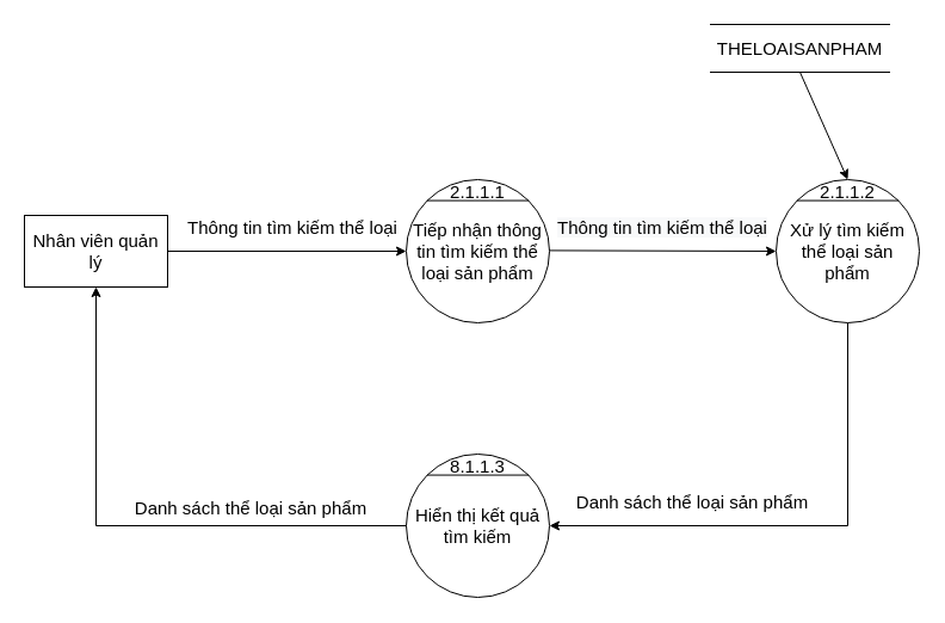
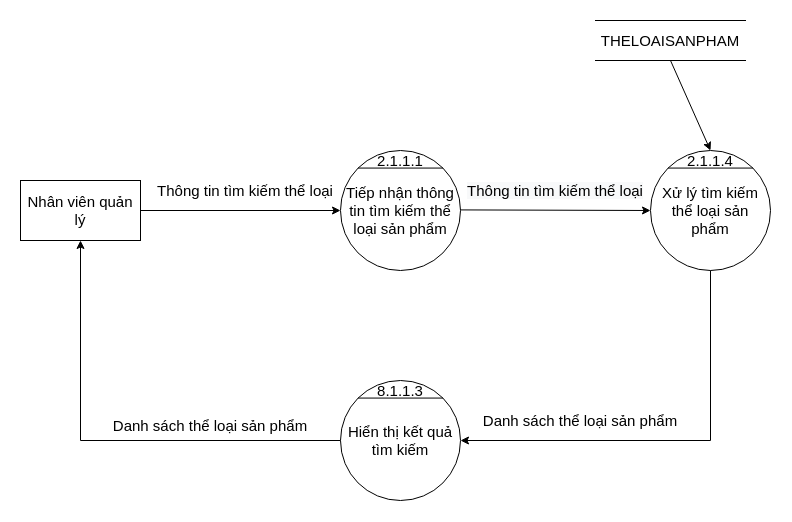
- <mxCell id="10" value="2.1.1.2" style="text;html=1;strokeColor=none;fillColor=none;align=center;verticalAlign=middle;whiteSpace=wrap;rounded=0;fontSize=15;" parent="1" vertex="1"><mxGeometry x="690" y="150" width="40" height="20" as="geometry" /></mxCell>
+ <mxCell id="10" value="2.1.1.4" style="text;html=1;strokeColor=none;fillColor=none;align=center;verticalAlign=middle;whiteSpace=wrap;rounded=0;fontSize=15;" parent="1" vertex="1"><mxGeometry x="690" y="150" width="40" height="20" as="geometry" /></mxCell>
